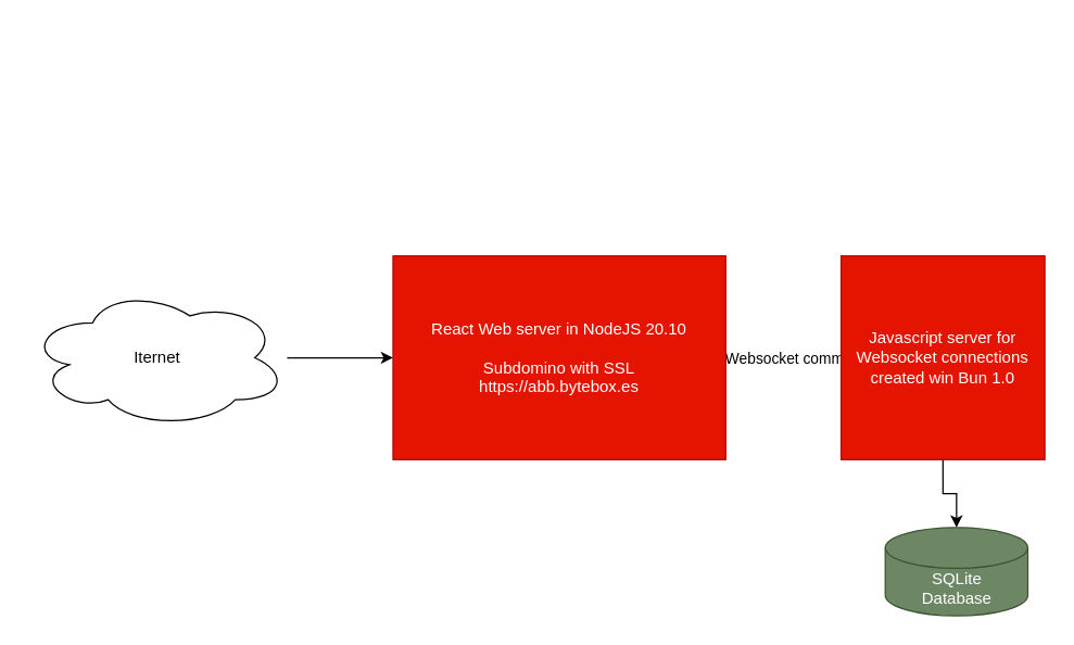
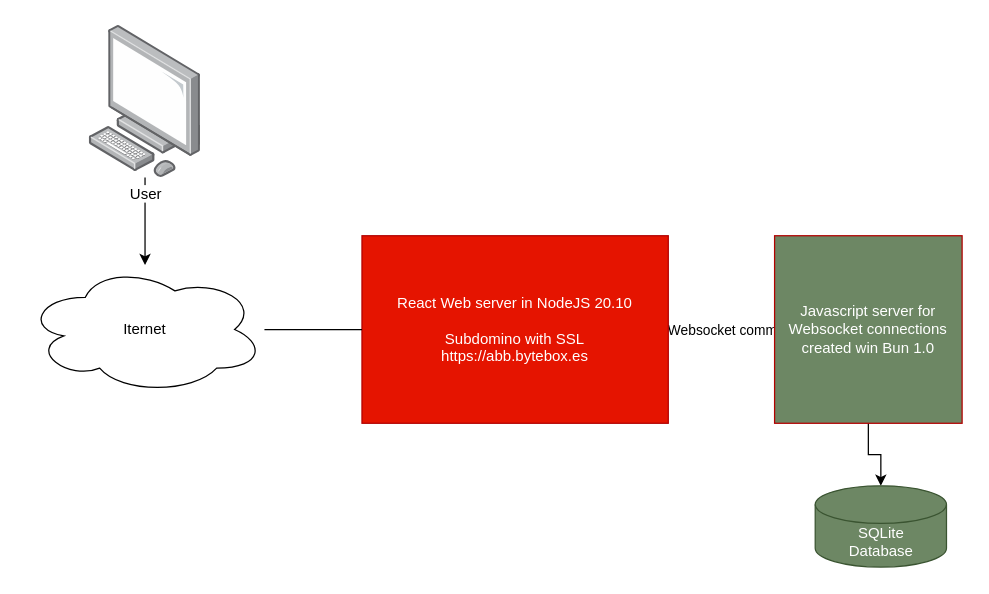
+ <mxCell id="11" value="User" style="image;points=[];aspect=fixed;html=1;align=center;shadow=0;dashed=0;image=img/lib/allied_telesis/computer_and_terminals/Personal_Computer.svg;" vertex="1" parent="1"><mxGeometry x="70.7" y="20" width="89.6" height="121.43" as="geometry" /></mxCell>
+ <mxCell id="10" style="edgeStyle=orthogonalEdgeStyle;rounded=0;orthogonalLoop=1;jettySize=auto;html=1;" edge="1" parent="1" source="11" target="9"><mxGeometry relative="1" as="geometry" /></mxCell>
- <mxCell id="8" style="edgeStyle=orthogonalEdgeStyle;rounded=0;orthogonalLoop=1;jettySize=auto;html=1;" edge="1" parent="1" source="9" target="4"><mxGeometry relative="1" as="geometry" /></mxCell>
+ <mxCell id="8" style="edgeStyle=orthogonalEdgeStyle;rounded=0;orthogonalLoop=1;jettySize=auto;html=1;endArrow=none;" edge="1" parent="1" source="9" target="4"><mxGeometry relative="1" as="geometry" /></mxCell>
- <mxCell id="6" value="Javascript server for Websocket connections created win Bun 1.0" style="whiteSpace=wrap;html=1;aspect=fixed;fillColor=#e51400;strokeColor=#B20000;fontColor=#ffffff;" vertex="1" parent="1"><mxGeometry x="619" y="188" width="150" height="150" as="geometry" /></mxCell>
+ <mxCell id="6" value="Javascript server for Websocket connections created win Bun 1.0" style="whiteSpace=wrap;html=1;aspect=fixed;fillColor=#6d8764;strokeColor=#B20000;fontColor=#ffffff;" vertex="1" parent="1"><mxGeometry x="619" y="188" width="150" height="150" as="geometry" /></mxCell>
